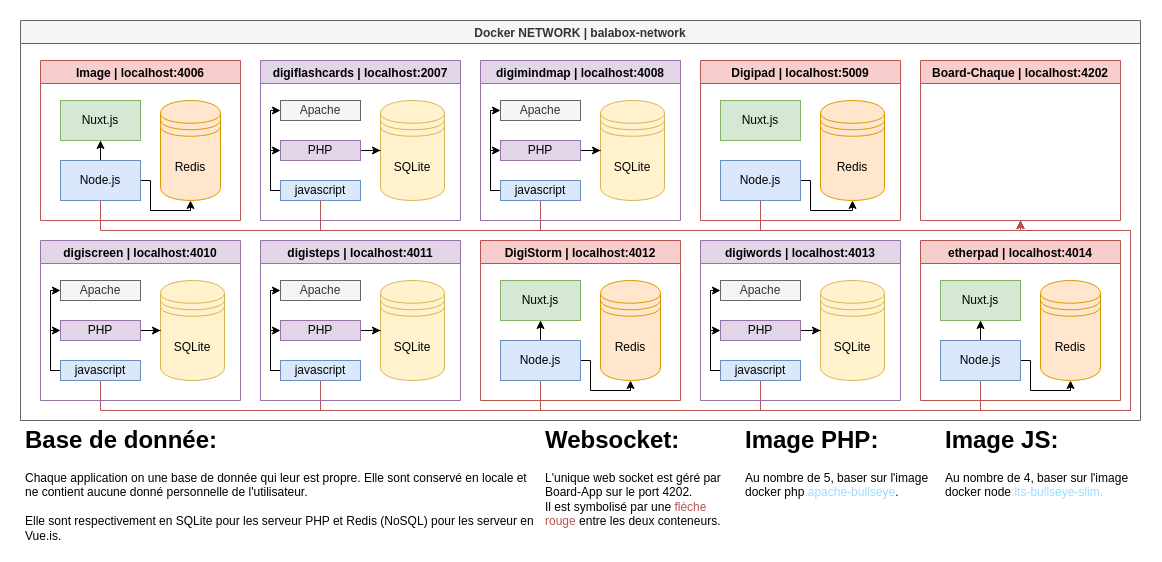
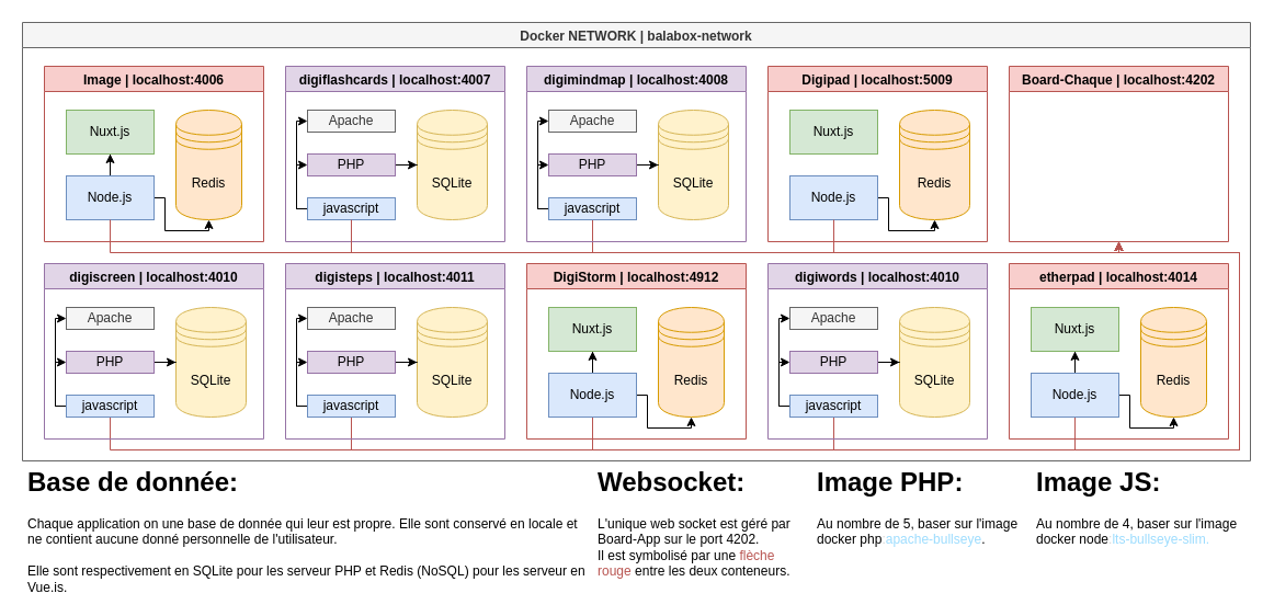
- <mxCell id="9" value="digiflashcards | localhost:2007" style="swimlane;fillColor=#e1d5e7;strokeColor=#9673a6;" parent="2" vertex="1"><mxGeometry x="240" y="40" width="200" height="160" as="geometry" /></mxCell>
+ <mxCell id="9" value="digiflashcards | localhost:4007" style="swimlane;fillColor=#e1d5e7;strokeColor=#9673a6;" parent="2" vertex="1"><mxGeometry x="240" y="40" width="200" height="160" as="geometry" /></mxCell>
- <mxCell id="56" value="DigiStorm | localhost:4012" style="swimlane;startSize=23;fillColor=#f8cecc;strokeColor=#b85450;" parent="2" vertex="1"><mxGeometry x="460" y="220" width="200" height="160" as="geometry" /></mxCell>
+ <mxCell id="56" value="DigiStorm | localhost:4912" style="swimlane;startSize=23;fillColor=#f8cecc;strokeColor=#b85450;" parent="2" vertex="1"><mxGeometry x="460" y="220" width="200" height="160" as="geometry" /></mxCell>
- <mxCell id="62" value="digiwords | localhost:4013" style="swimlane;fillColor=#e1d5e7;strokeColor=#9673a6;" parent="2" vertex="1"><mxGeometry x="680" y="220" width="200" height="160" as="geometry" /></mxCell>
+ <mxCell id="62" value="digiwords | localhost:4010" style="swimlane;fillColor=#e1d5e7;strokeColor=#9673a6;" parent="2" vertex="1"><mxGeometry x="680" y="220" width="200" height="160" as="geometry" /></mxCell>
